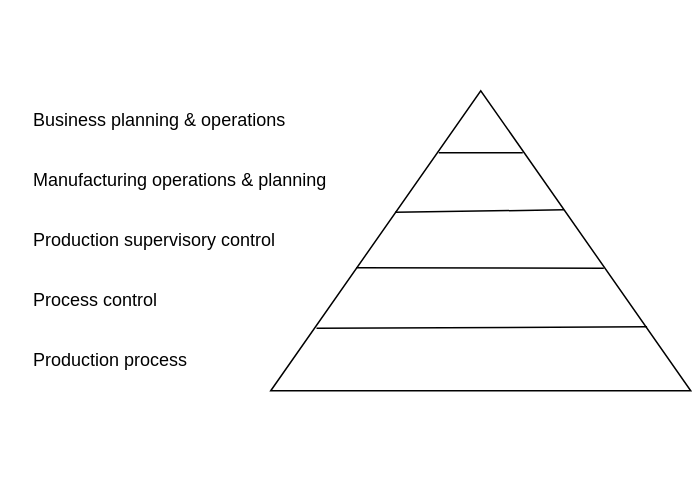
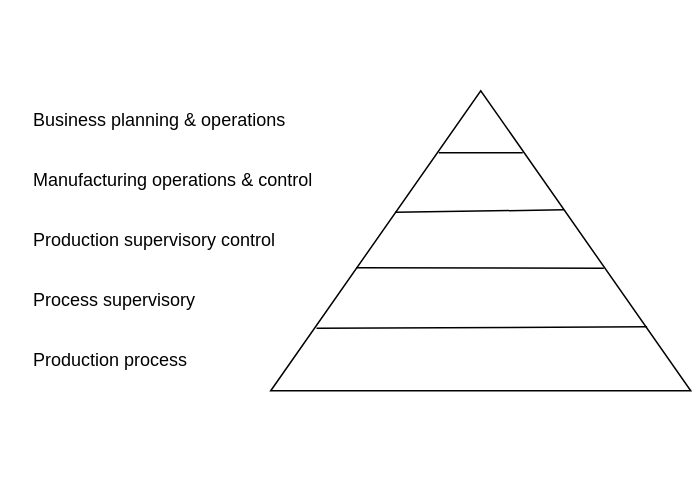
- <mxCell id="8" value="Manufacturing operations &amp;amp; planning" style="text;html=1;strokeColor=none;fillColor=none;align=left;verticalAlign=middle;whiteSpace=wrap;rounded=0;" vertex="1" parent="1"><mxGeometry x="20" y="100" width="240" height="40" as="geometry" /></mxCell>
+ <mxCell id="8" value="Manufacturing operations &amp;amp; control" style="text;html=1;strokeColor=none;fillColor=none;align=left;verticalAlign=middle;whiteSpace=wrap;rounded=0;" vertex="1" parent="1"><mxGeometry x="20" y="100" width="240" height="40" as="geometry" /></mxCell>
- <mxCell id="10" value="Process control" style="text;html=1;strokeColor=none;fillColor=none;align=left;verticalAlign=middle;whiteSpace=wrap;rounded=0;" vertex="1" parent="1"><mxGeometry x="20" y="180" width="240" height="40" as="geometry" /></mxCell>
+ <mxCell id="10" value="Process supervisory" style="text;html=1;strokeColor=none;fillColor=none;align=left;verticalAlign=middle;whiteSpace=wrap;rounded=0;" vertex="1" parent="1"><mxGeometry x="20" y="180" width="240" height="40" as="geometry" /></mxCell>
